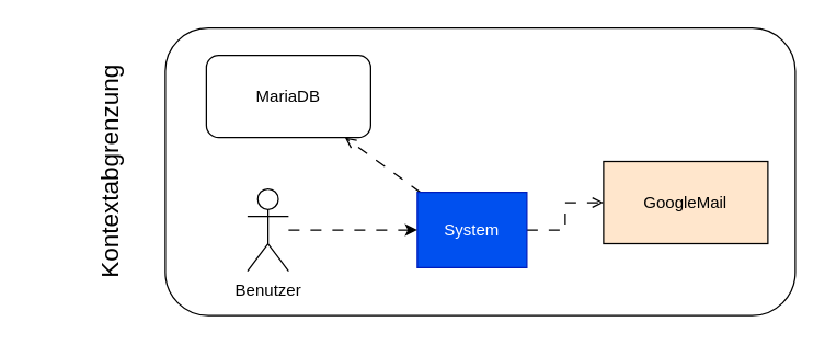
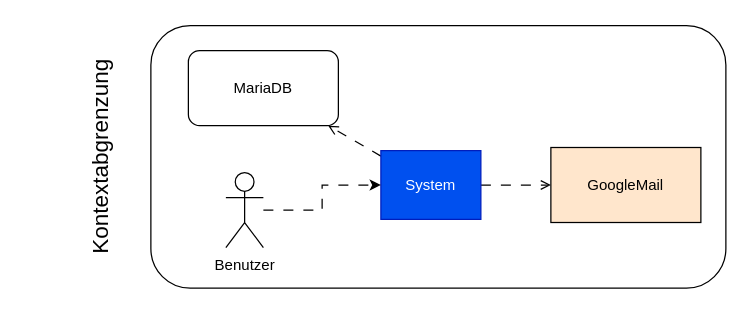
- <mxCell id="6" value="System" style="rounded=0;whiteSpace=wrap;html=1;fillColor=#0050ef;fontColor=#ffffff;strokeColor=#001DBC;" vertex="1" parent="1"><mxGeometry x="304" y="140" width="80" height="55" as="geometry" /></mxCell>
+ <mxCell id="6" value="System" style="rounded=0;whiteSpace=wrap;html=1;fillColor=#0050ef;fontColor=#ffffff;strokeColor=#001DBC;" vertex="1" parent="1"><mxGeometry x="304" y="120" width="80" height="55" as="geometry" /></mxCell>
